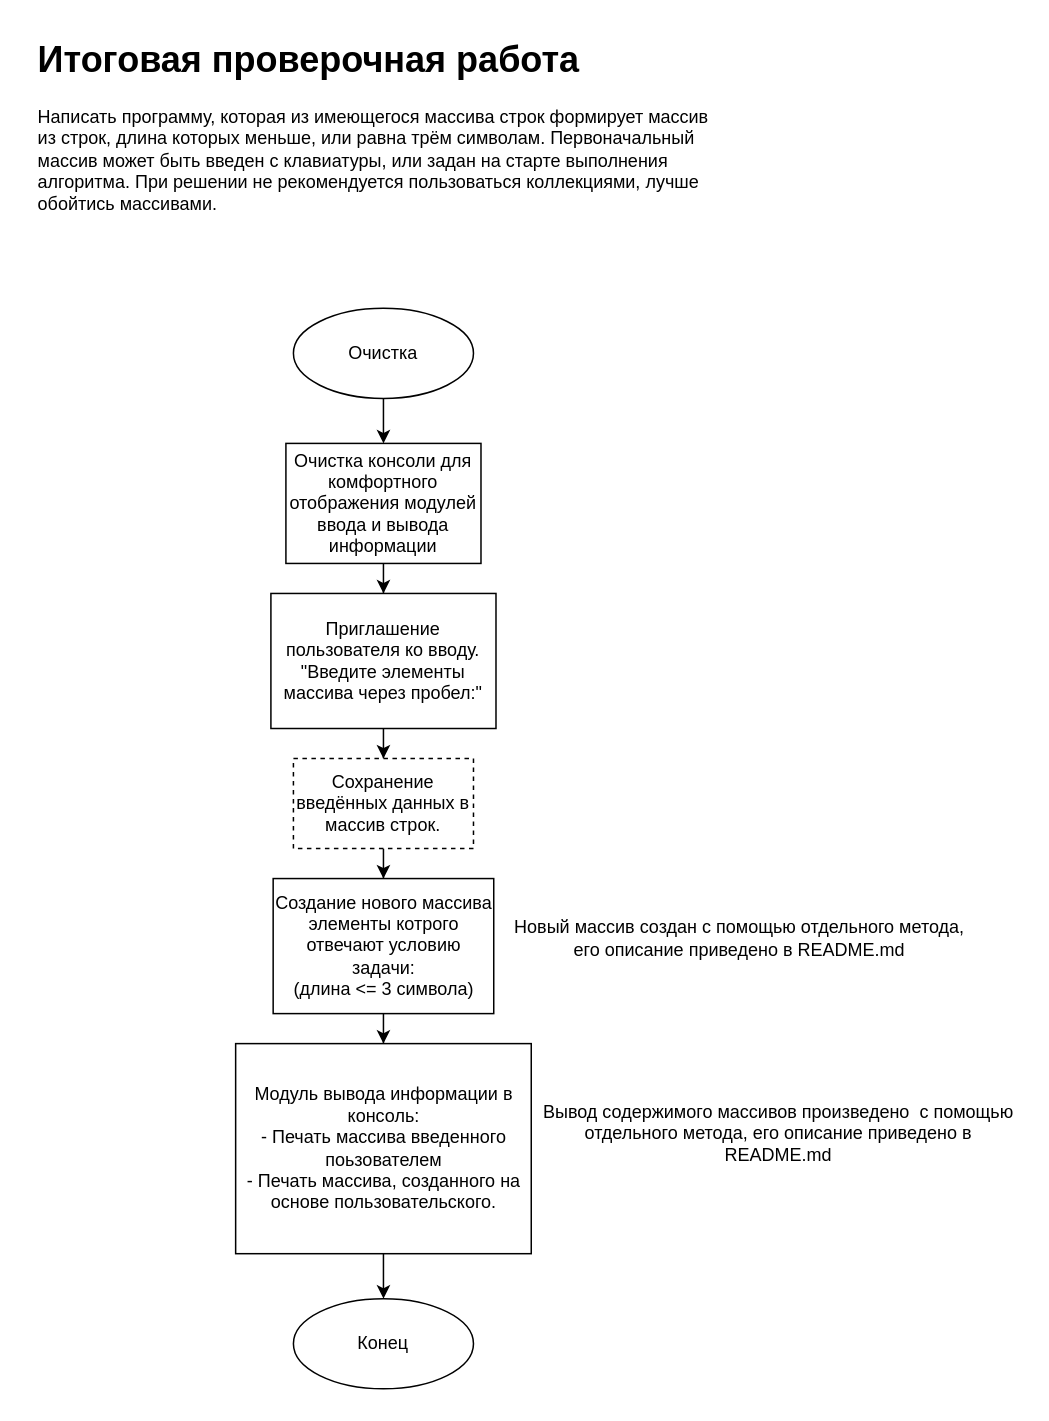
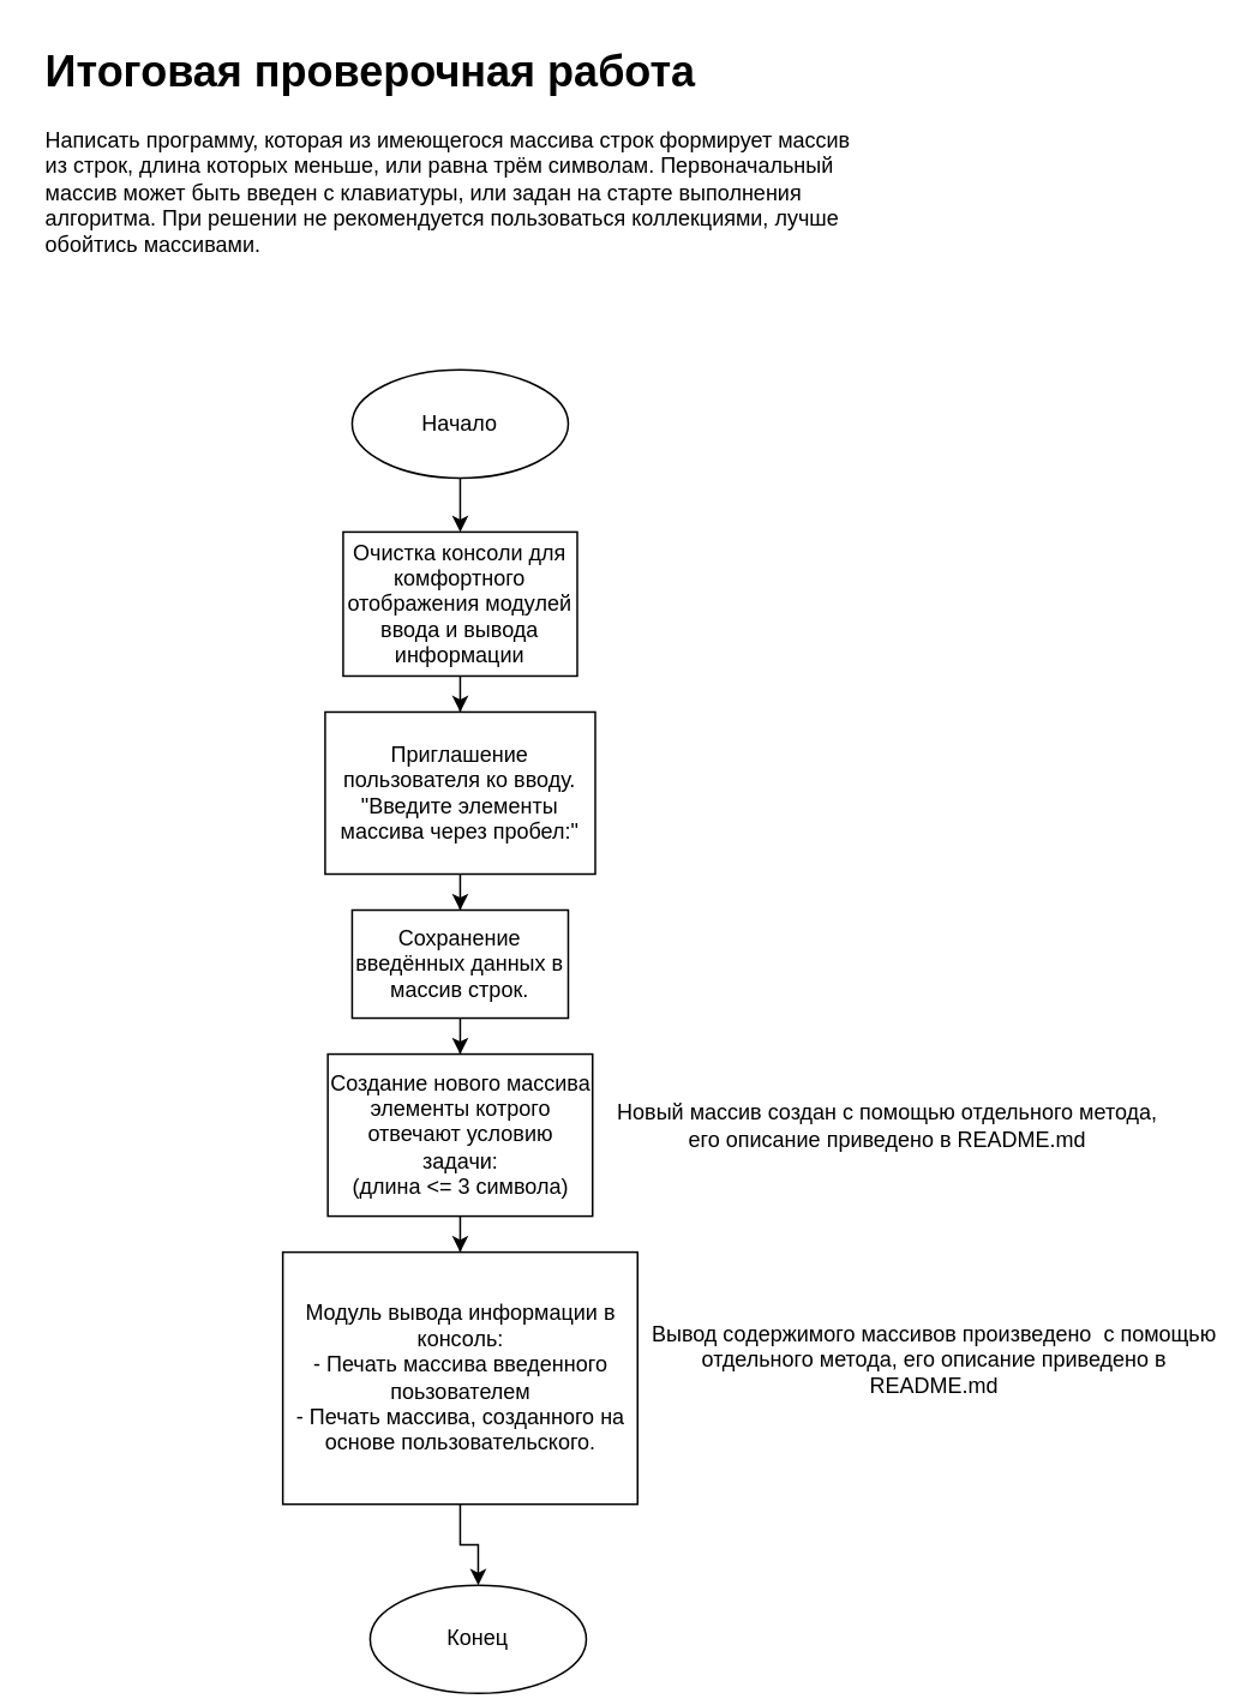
- <mxCell id="3" value="Очистка" style="ellipse;whiteSpace=wrap;html=1;" parent="1" vertex="1"><mxGeometry x="195" y="205" width="120" height="60" as="geometry" /></mxCell>
+ <mxCell id="3" value="Начало" style="ellipse;whiteSpace=wrap;html=1;" parent="1" vertex="1"><mxGeometry x="195" y="205" width="120" height="60" as="geometry" /></mxCell>
- <mxCell id="9" value="Сохранение введённых данных в массив строк." style="rounded=0;whiteSpace=wrap;html=1;dashed=1;" parent="1" vertex="1"><mxGeometry x="195" y="505" width="120" height="60" as="geometry" /></mxCell>
+ <mxCell id="9" value="Сохранение введённых данных в массив строк." style="rounded=0;whiteSpace=wrap;html=1;" parent="1" vertex="1"><mxGeometry x="195" y="505" width="120" height="60" as="geometry" /></mxCell>
- <mxCell id="14" value="Конец" style="ellipse;whiteSpace=wrap;html=1;" parent="1" vertex="1"><mxGeometry x="195" y="865" width="120" height="60" as="geometry" /></mxCell>
+ <mxCell id="14" value="Конец" style="ellipse;whiteSpace=wrap;html=1;" parent="1" vertex="1"><mxGeometry x="205" y="880" width="120" height="60" as="geometry" /></mxCell>
